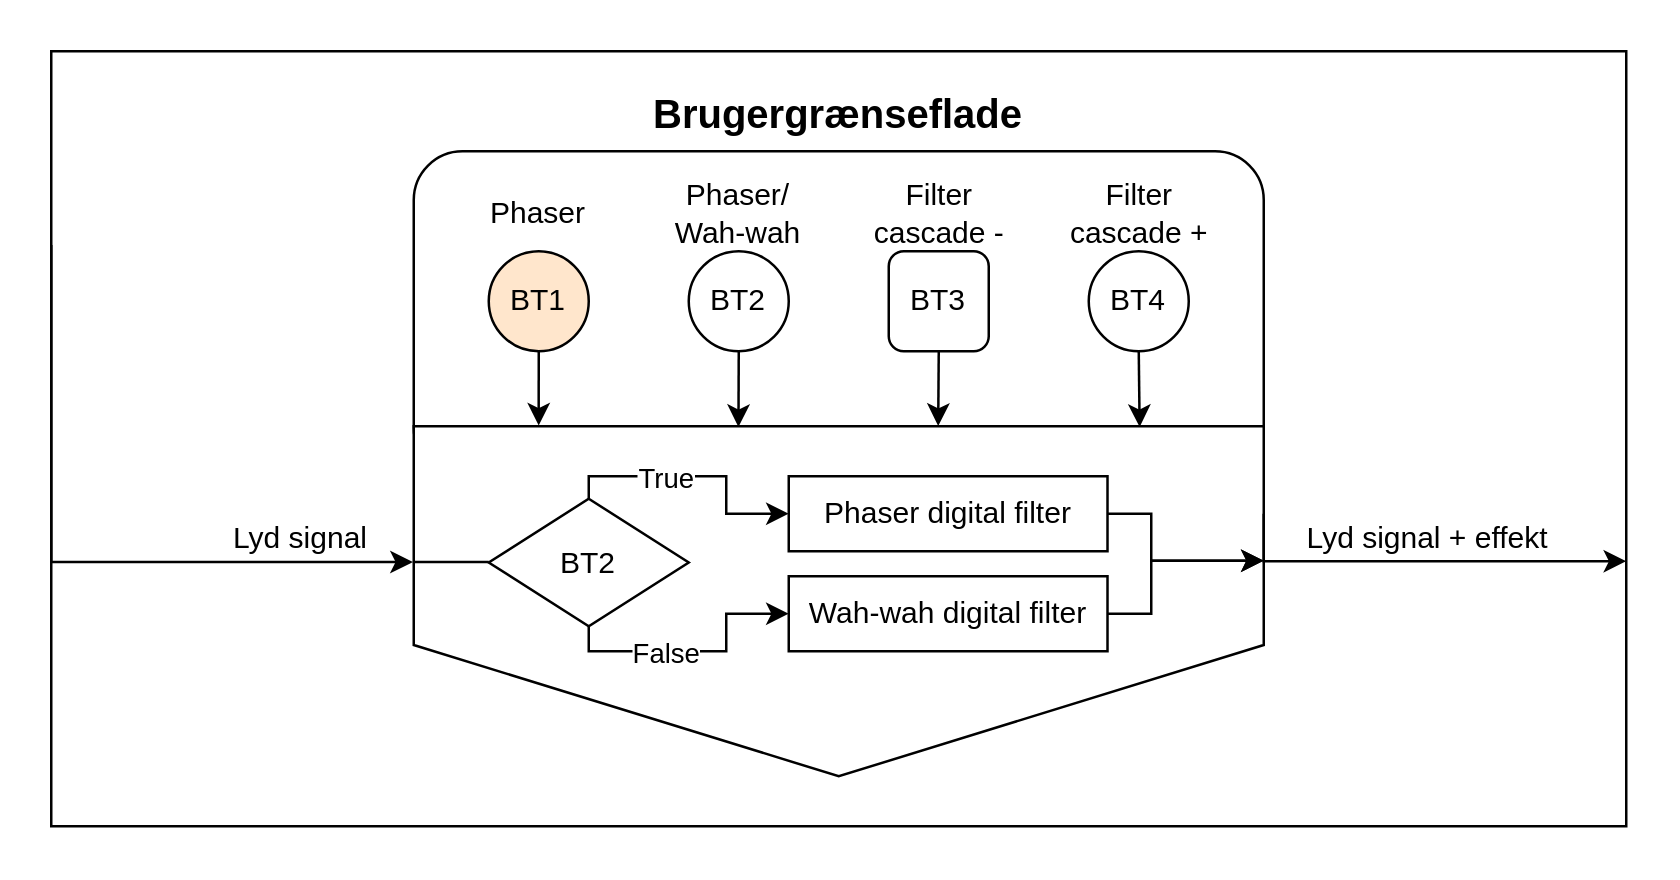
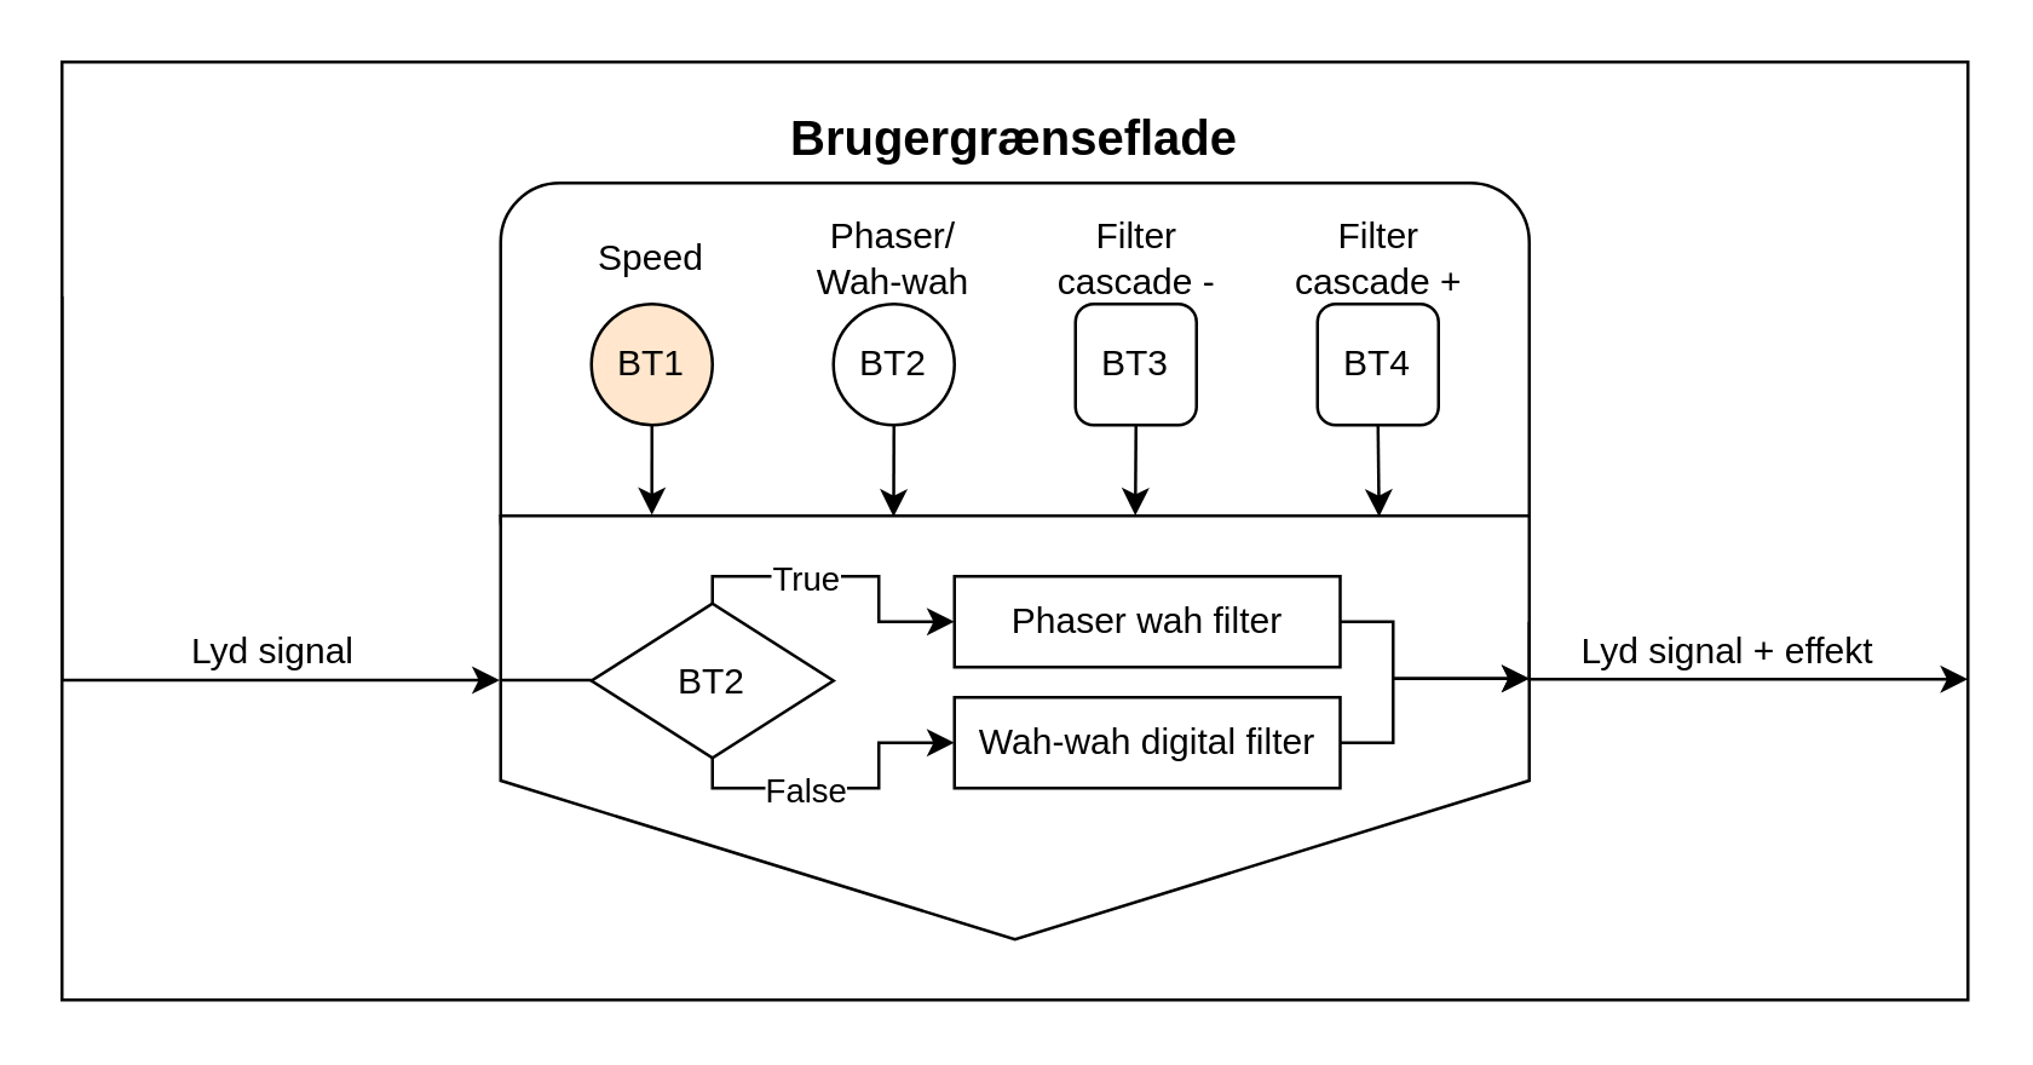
- <mxCell id="10" value="Phaser" style="text;html=1;strokeColor=none;fillColor=none;align=center;verticalAlign=middle;whiteSpace=wrap;rounded=0;" vertex="1" parent="1"><mxGeometry x="185" y="70" width="60" height="30" as="geometry" /></mxCell>
+ <mxCell id="10" value="Speed" style="text;html=1;strokeColor=none;fillColor=none;align=center;verticalAlign=middle;whiteSpace=wrap;rounded=0;" vertex="1" parent="1"><mxGeometry x="185" y="70" width="60" height="30" as="geometry" /></mxCell>
- <mxCell id="18" value="BT4" style="ellipse;whiteSpace=wrap;html=1;aspect=fixed;" vertex="1" parent="1"><mxGeometry x="435" y="100" width="40" height="40" as="geometry" /></mxCell>
+ <mxCell id="18" value="BT4" style="whiteSpace=wrap;html=1;aspect=fixed;rounded=1;" vertex="1" parent="1"><mxGeometry x="435" y="100" width="40" height="40" as="geometry" /></mxCell>
- <mxCell id="21" value="Phaser digital filter" style="rounded=0;whiteSpace=wrap;html=1;" vertex="1" parent="1"><mxGeometry x="315" y="190" width="127.5" height="30" as="geometry" /></mxCell>
+ <mxCell id="21" value="Phaser wah filter" style="rounded=0;whiteSpace=wrap;html=1;" vertex="1" parent="1"><mxGeometry x="315" y="190" width="127.5" height="30" as="geometry" /></mxCell>
- <mxCell id="6" value="Lyd signal" style="text;html=1;strokeColor=none;fillColor=none;align=center;verticalAlign=middle;whiteSpace=wrap;rounded=0;" vertex="1" parent="1"><mxGeometry x="90" y="200" width="60" height="30" as="geometry" /></mxCell>
+ <mxCell id="6" value="Lyd signal" style="text;html=1;strokeColor=none;fillColor=none;align=center;verticalAlign=middle;whiteSpace=wrap;rounded=0;" vertex="1" parent="1"><mxGeometry x="60" y="200" width="60" height="30" as="geometry" /></mxCell>
